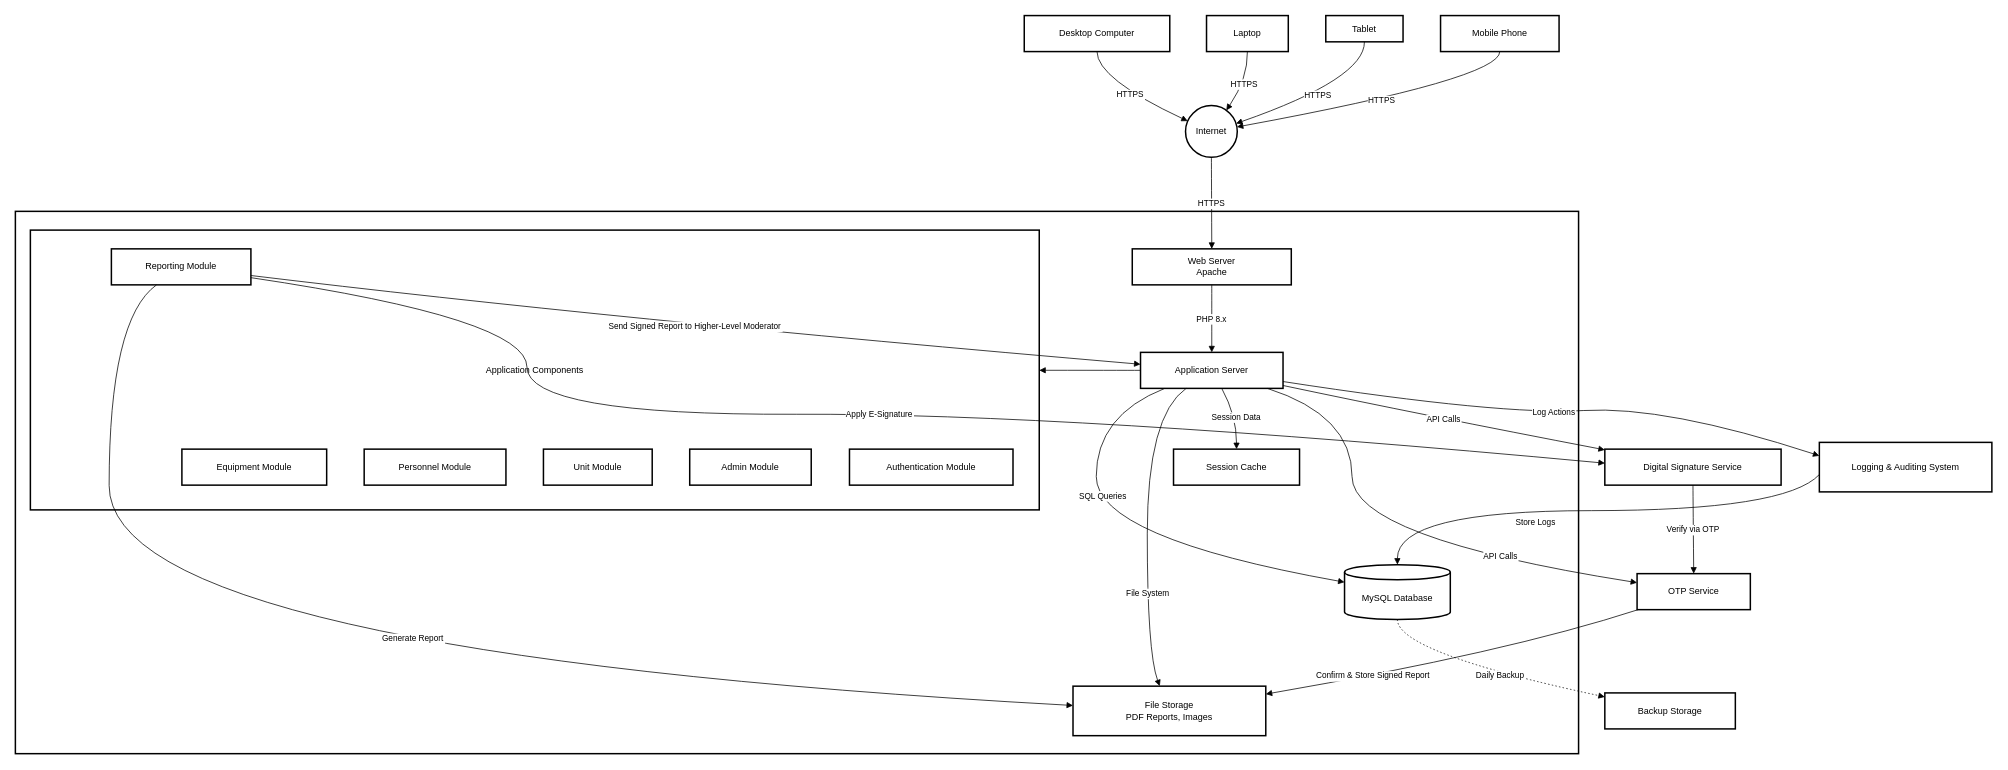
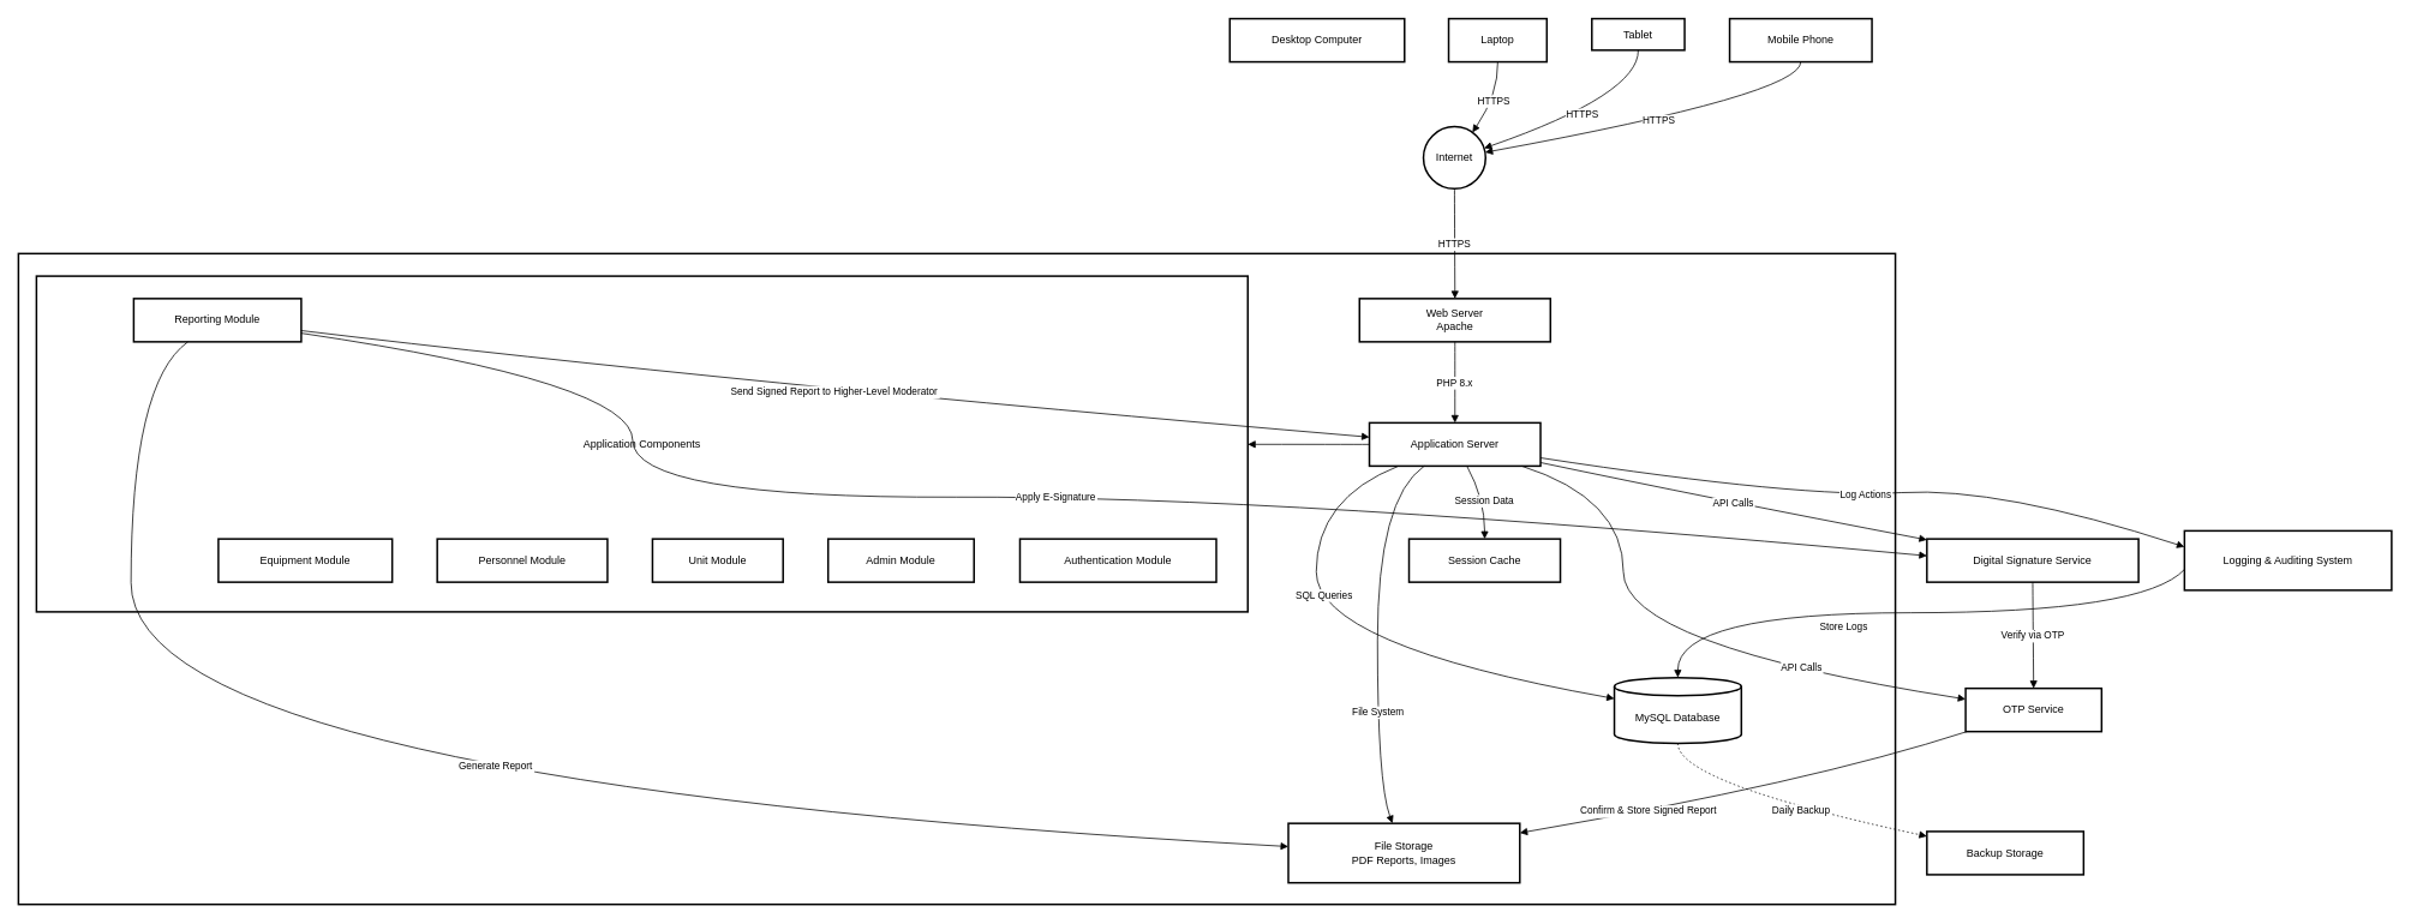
- <mxCell id="24" value="HTTPS" style="curved=1;startArrow=none;endArrow=block;exitX=0.5;exitY=1;entryX=0;entryY=0.27;rounded=0;" parent="1" source="4" target="8" edge="1"><mxGeometry relative="1" as="geometry"><Array as="points"><mxPoint x="1462" y="104" /></Array></mxGeometry></mxCell>
